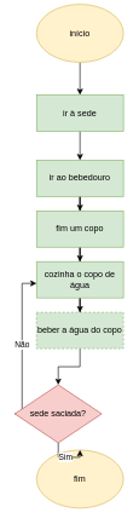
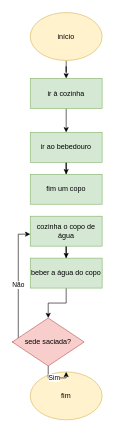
- <mxCell id="3" value="início" style="ellipse;whiteSpace=wrap;html=1;fillColor=#fff2cc;strokeColor=#d6b656;" vertex="1" parent="1"><mxGeometry x="50" y="5" width="120" height="80" as="geometry" /></mxCell>
+ <mxCell id="3" value="início" style="ellipse;whiteSpace=wrap;html=1;fillColor=#fff2cc;strokeColor=#d6b656;" vertex="1" parent="1"><mxGeometry x="50" y="20" width="120" height="80" as="geometry" /></mxCell>
- <mxCell id="5" value="ir à sede" style="rounded=0;whiteSpace=wrap;html=1;fillColor=#d5e8d4;strokeColor=#82b366;" vertex="1" parent="1"><mxGeometry x="50" y="130" width="120" height="50" as="geometry" /></mxCell>
+ <mxCell id="5" value="ir à cozinha" style="rounded=0;whiteSpace=wrap;html=1;fillColor=#d5e8d4;strokeColor=#82b366;" vertex="1" parent="1"><mxGeometry x="50" y="130" width="120" height="50" as="geometry" /></mxCell>
- <mxCell id="9" style="edgeStyle=orthogonalEdgeStyle;rounded=0;orthogonalLoop=1;jettySize=auto;html=1;" edge="1" parent="1" source="10" target="12"><mxGeometry relative="1" as="geometry" /></mxCell>
- <mxCell id="14" value="beber a água do copo" style="rounded=0;whiteSpace=wrap;html=1;fillColor=#d5e8d4;strokeColor=#82b366;dashed=1;" vertex="1" parent="1"><mxGeometry x="50" y="430" width="120" height="50" as="geometry" /></mxCell>
+ <mxCell id="14" value="beber a água do copo" style="rounded=0;whiteSpace=wrap;html=1;fillColor=#d5e8d4;strokeColor=#82b366;" vertex="1" parent="1"><mxGeometry x="50" y="430" width="120" height="50" as="geometry" /></mxCell>
